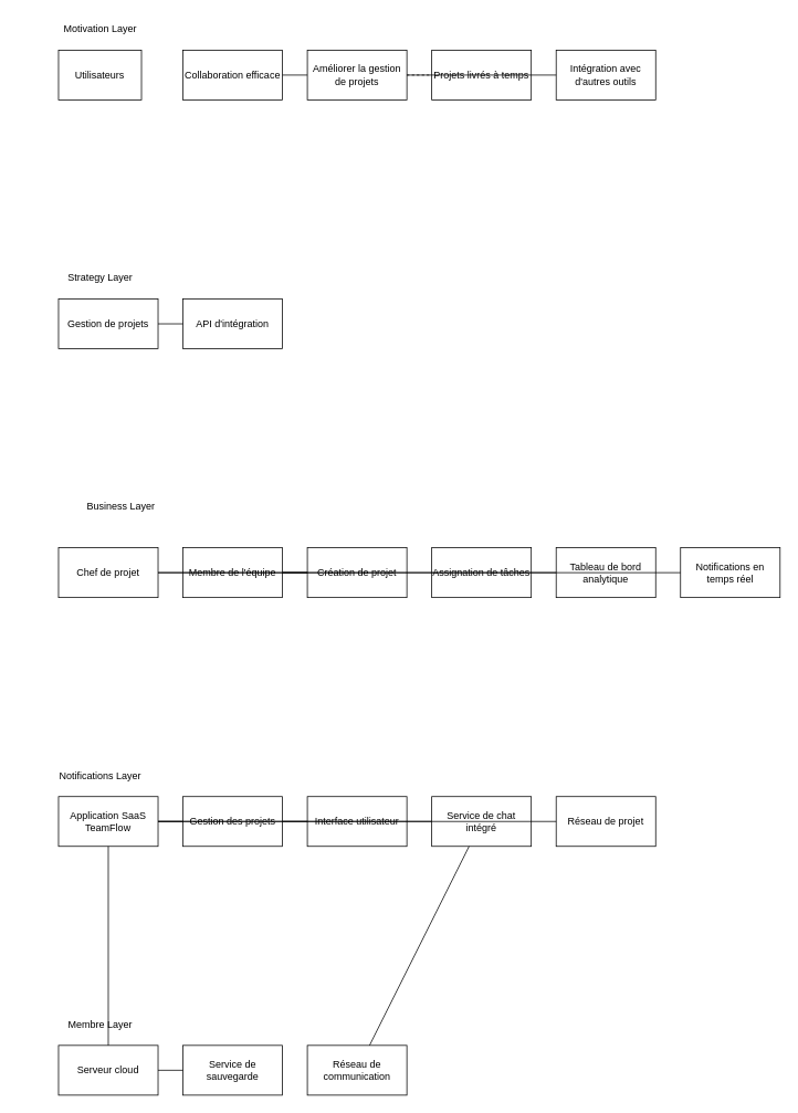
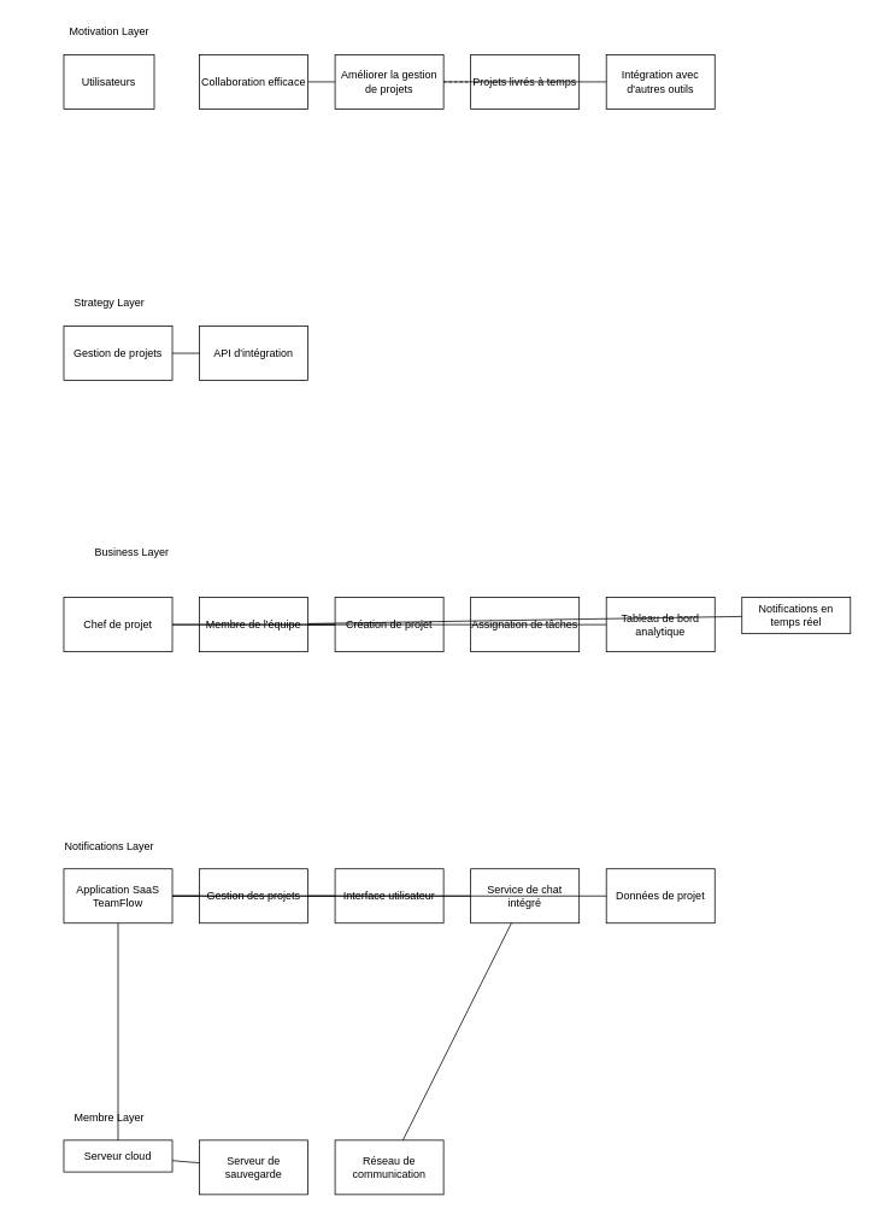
- <mxCell id="21" value="Notifications en temps réel" style="shape=archimate_service;whiteSpace=wrap;html=1;" vertex="1" parent="1"><mxGeometry x="820" y="660" width="120" height="60" as="geometry" /></mxCell>
+ <mxCell id="21" value="Notifications en temps réel" style="shape=archimate_service;whiteSpace=wrap;html=1;" vertex="1" parent="1"><mxGeometry x="820" y="660" width="120" height="40" as="geometry" /></mxCell>
- <mxCell id="31" value="Réseau de projet" style="shape=archimate_data_object;whiteSpace=wrap;html=1;" vertex="1" parent="1"><mxGeometry x="670" y="960" width="120" height="60" as="geometry" /></mxCell>
+ <mxCell id="31" value="Données de projet" style="shape=archimate_data_object;whiteSpace=wrap;html=1;" vertex="1" parent="1"><mxGeometry x="670" y="960" width="120" height="60" as="geometry" /></mxCell>
- <mxCell id="37" value="Serveur cloud" style="shape=archimate_node;whiteSpace=wrap;html=1;" vertex="1" parent="1"><mxGeometry x="70" y="1260" width="120" height="60" as="geometry" /></mxCell>
+ <mxCell id="37" value="Serveur cloud" style="shape=archimate_node;whiteSpace=wrap;html=1;" vertex="1" parent="1"><mxGeometry x="70" y="1260" width="120" height="35" as="geometry" /></mxCell>
- <mxCell id="38" value="Service de sauvegarde" style="shape=archimate_service;whiteSpace=wrap;html=1;" vertex="1" parent="1"><mxGeometry x="220" y="1260" width="120" height="60" as="geometry" /></mxCell>
+ <mxCell id="38" value="Serveur de sauvegarde" style="shape=archimate_service;whiteSpace=wrap;html=1;" vertex="1" parent="1"><mxGeometry x="220" y="1260" width="120" height="60" as="geometry" /></mxCell>
